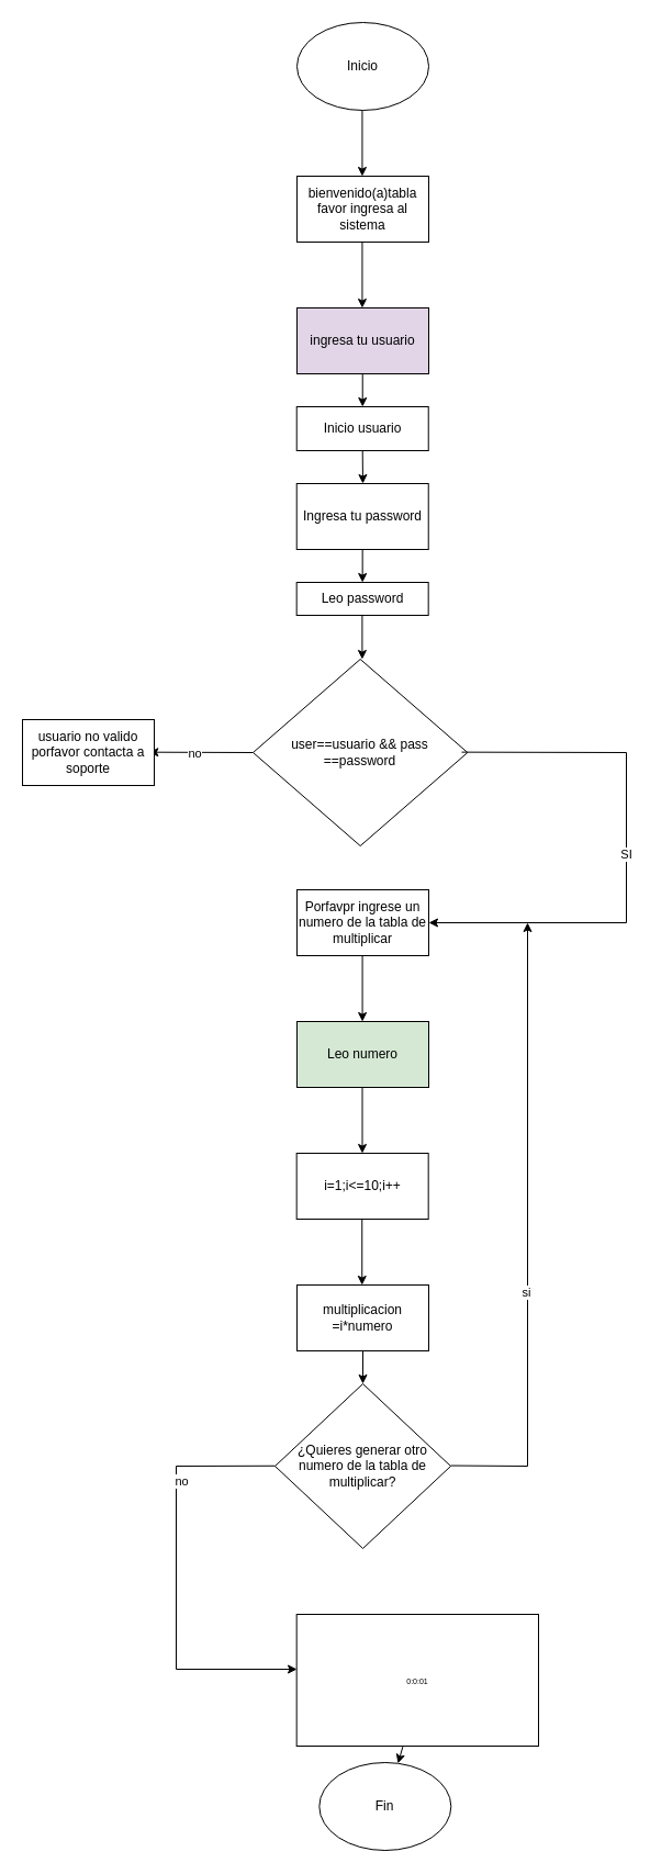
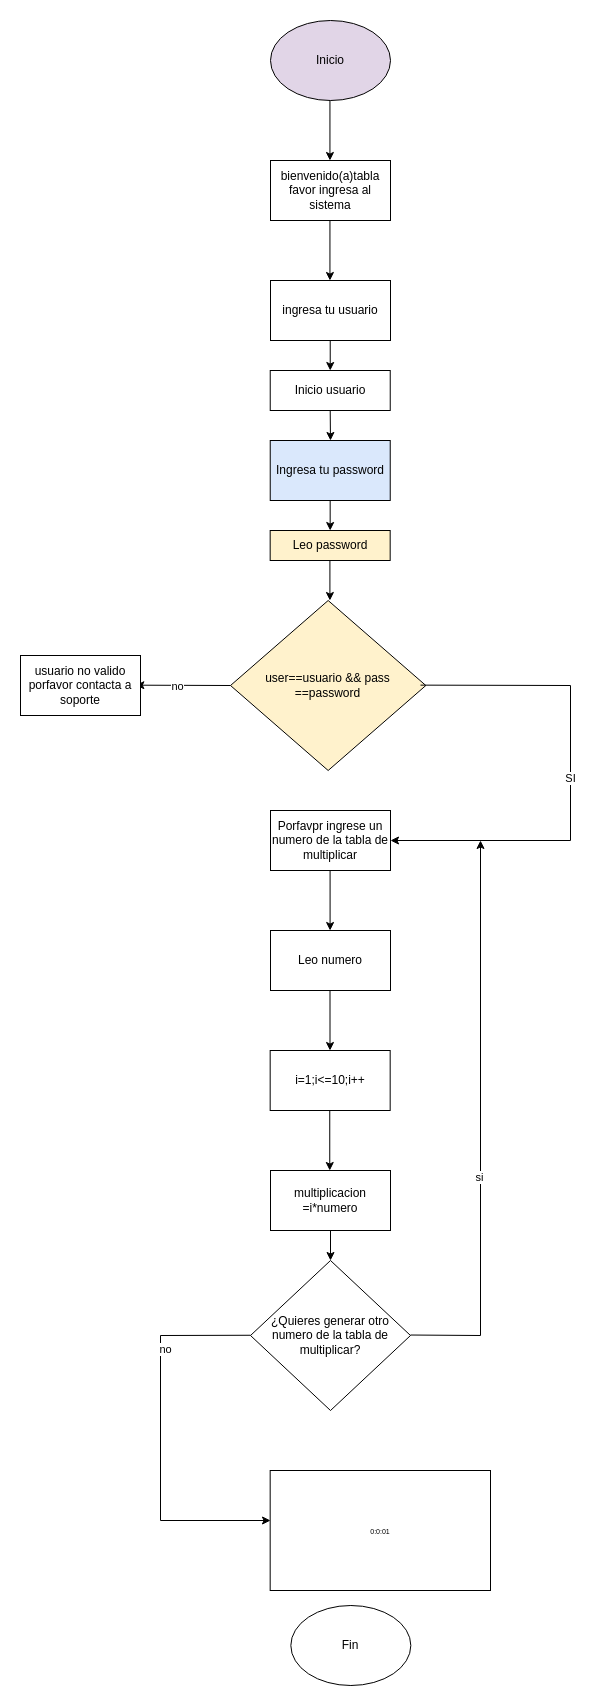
- <mxCell id="2" value="Inicio" style="ellipse;whiteSpace=wrap;html=1;" parent="1" vertex="1"><mxGeometry x="270" y="20" width="120" height="80" as="geometry" /></mxCell>
+ <mxCell id="2" value="Inicio" style="ellipse;whiteSpace=wrap;html=1;fillColor=#e1d5e7;" parent="1" vertex="1"><mxGeometry x="270" y="20" width="120" height="80" as="geometry" /></mxCell>
- <mxCell id="6" value="ingresa tu usuario" style="rounded=0;whiteSpace=wrap;html=1;fillColor=#e1d5e7;" parent="1" vertex="1"><mxGeometry x="270" y="280" width="120" height="60" as="geometry" /></mxCell>
+ <mxCell id="6" value="ingresa tu usuario" style="rounded=0;whiteSpace=wrap;html=1;" parent="1" vertex="1"><mxGeometry x="270" y="280" width="120" height="60" as="geometry" /></mxCell>
- <mxCell id="9" value="Ingresa tu password" style="rounded=0;whiteSpace=wrap;html=1;" parent="1" vertex="1"><mxGeometry x="269.73" y="440" width="120" height="60" as="geometry" /></mxCell>
+ <mxCell id="9" value="Ingresa tu password" style="rounded=0;whiteSpace=wrap;html=1;fillColor=#dae8fc;" parent="1" vertex="1"><mxGeometry x="269.73" y="440" width="120" height="60" as="geometry" /></mxCell>
- <mxCell id="13" value="Leo password" style="rounded=0;whiteSpace=wrap;html=1;" parent="1" vertex="1"><mxGeometry x="269.67" y="530" width="120" height="30" as="geometry" /></mxCell>
+ <mxCell id="13" value="Leo password" style="rounded=0;whiteSpace=wrap;html=1;fillColor=#fff2cc;" parent="1" vertex="1"><mxGeometry x="269.67" y="530" width="120" height="30" as="geometry" /></mxCell>
- <mxCell id="14" value="user==usuario &amp;&amp; pass ==password" style="rhombus;whiteSpace=wrap;html=1;" parent="1" vertex="1"><mxGeometry x="230" y="600" width="195.33" height="170" as="geometry" /></mxCell>
+ <mxCell id="14" value="user==usuario &amp;&amp; pass ==password" style="rhombus;whiteSpace=wrap;html=1;fillColor=#fff2cc;" parent="1" vertex="1"><mxGeometry x="230" y="600" width="195.33" height="170" as="geometry" /></mxCell>
- <mxCell id="18" value="Leo numero" style="rounded=0;whiteSpace=wrap;html=1;fillColor=#d5e8d4;" parent="1" vertex="1"><mxGeometry x="270" y="930" width="120" height="60" as="geometry" /></mxCell>
+ <mxCell id="18" value="Leo numero" style="rounded=0;whiteSpace=wrap;html=1;" parent="1" vertex="1"><mxGeometry x="270" y="930" width="120" height="60" as="geometry" /></mxCell>
- <mxCell id="31" value="" style="endArrow=classic;html=1;rounded=0;exitX=0.439;exitY=1.005;exitDx=0;exitDy=0;exitPerimeter=0;" parent="1" source="29" target="30" edge="1"><mxGeometry width="50" height="50" relative="1" as="geometry"><mxPoint x="310" y="1610" as="sourcePoint" /><mxPoint x="360" y="1560" as="targetPoint" /></mxGeometry></mxCell>
